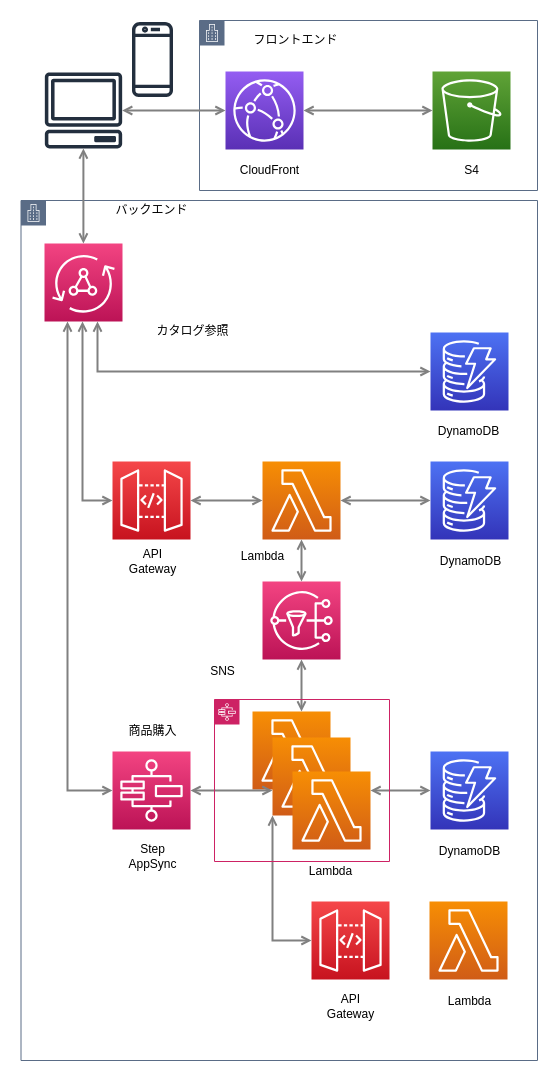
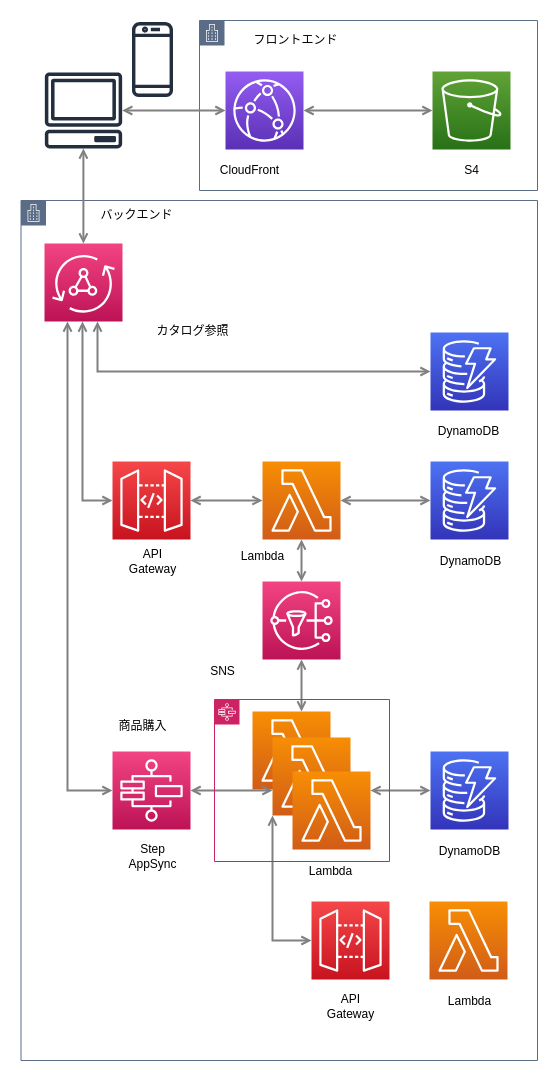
- <mxCell id="20" value="CloudFront" style="text;html=1;align=center;verticalAlign=middle;resizable=0;points=[];autosize=1;" parent="1" vertex="1"><mxGeometry x="234" y="160" width="70" height="20" as="geometry" /></mxCell>
+ <mxCell id="20" value="CloudFront" style="text;html=1;align=center;verticalAlign=middle;resizable=0;points=[];autosize=1;" parent="1" vertex="1"><mxGeometry x="214" y="160" width="70" height="20" as="geometry" /></mxCell>
- <mxCell id="49" value="バックエンド" style="text;html=1;align=center;verticalAlign=middle;resizable=0;points=[];autosize=1;" vertex="1" parent="1"><mxGeometry x="106" y="200" width="90" height="20" as="geometry" /></mxCell>
+ <mxCell id="49" value="バックエンド" style="text;html=1;align=center;verticalAlign=middle;resizable=0;points=[];autosize=1;" vertex="1" parent="1"><mxGeometry x="91" y="205" width="90" height="20" as="geometry" /></mxCell>
- <mxCell id="45" value="商品購入" style="text;html=1;align=center;verticalAlign=middle;resizable=0;points=[];autosize=1;" parent="1" vertex="1"><mxGeometry x="122" y="721" width="60" height="20" as="geometry" /></mxCell>
+ <mxCell id="45" value="商品購入" style="text;html=1;align=center;verticalAlign=middle;resizable=0;points=[];autosize=1;" parent="1" vertex="1"><mxGeometry x="112" y="716" width="60" height="20" as="geometry" /></mxCell>
